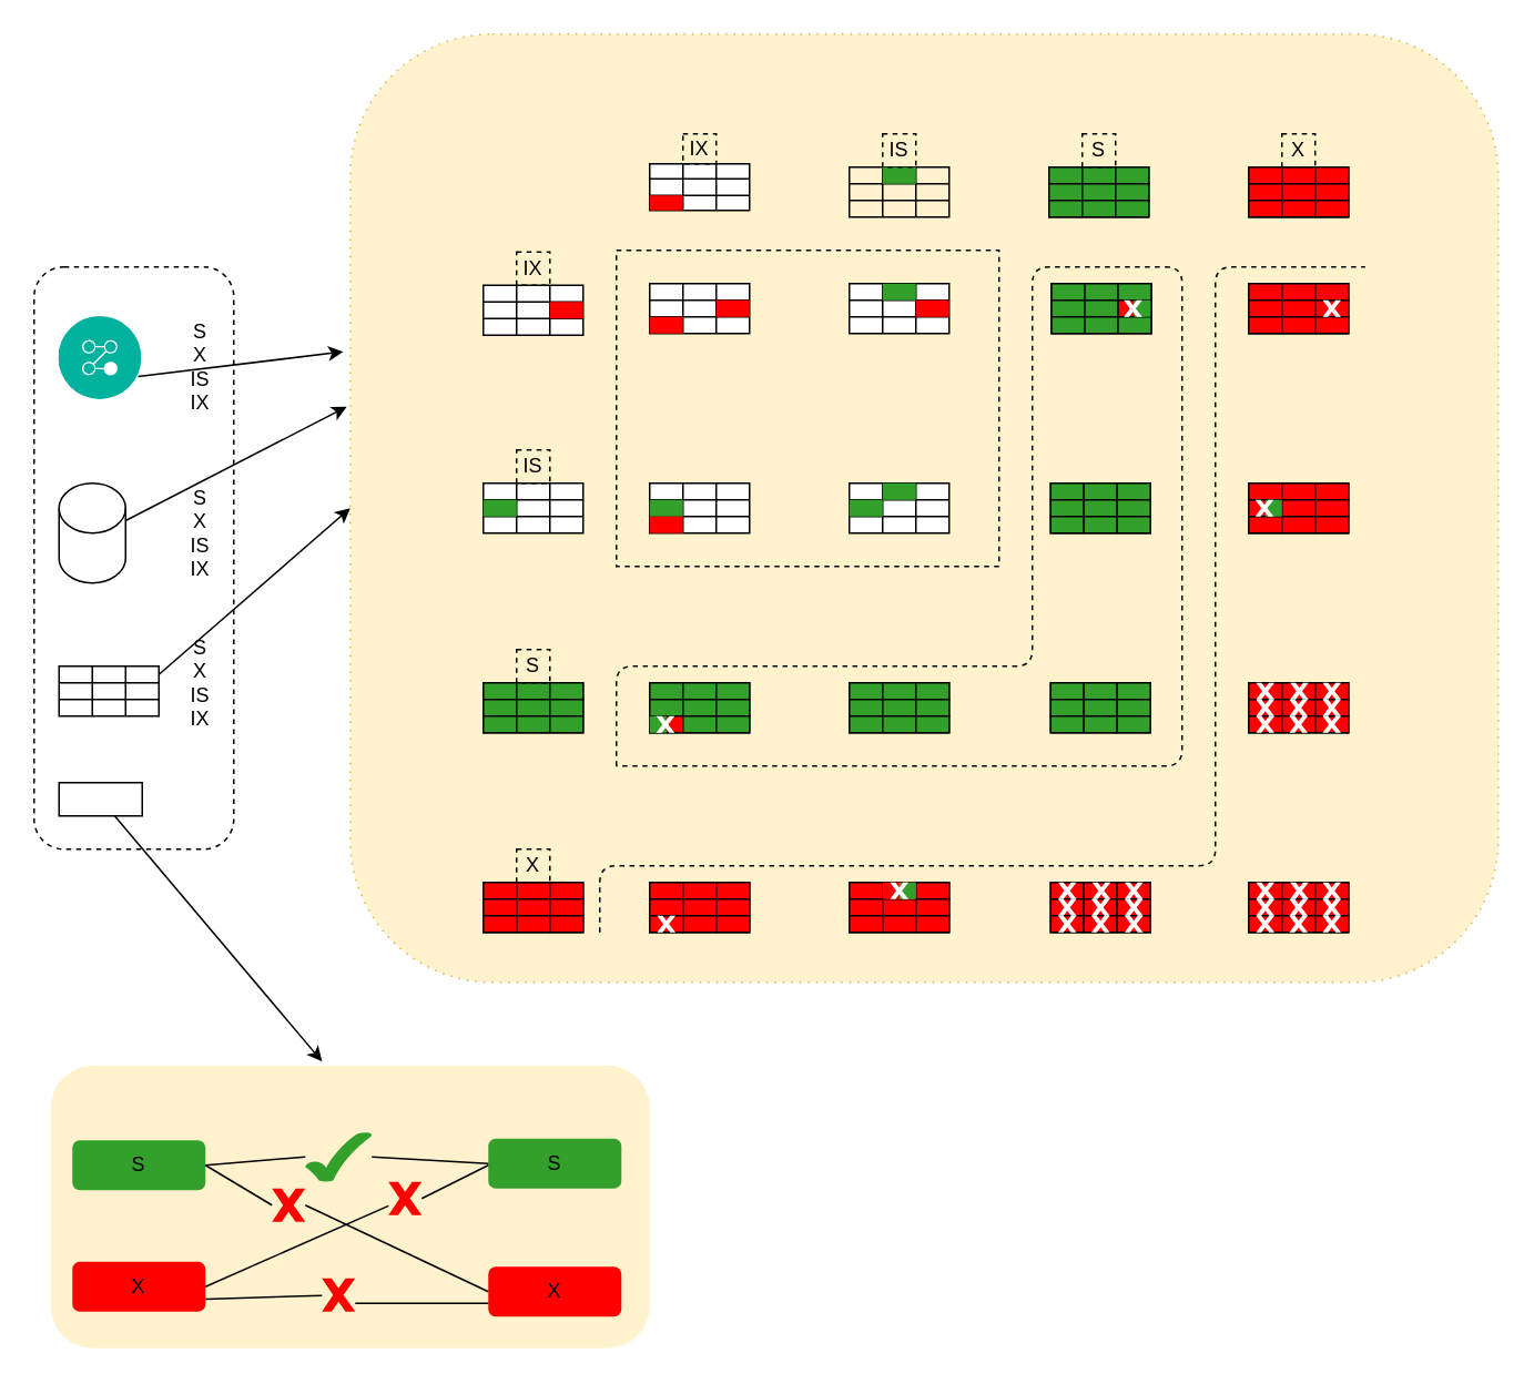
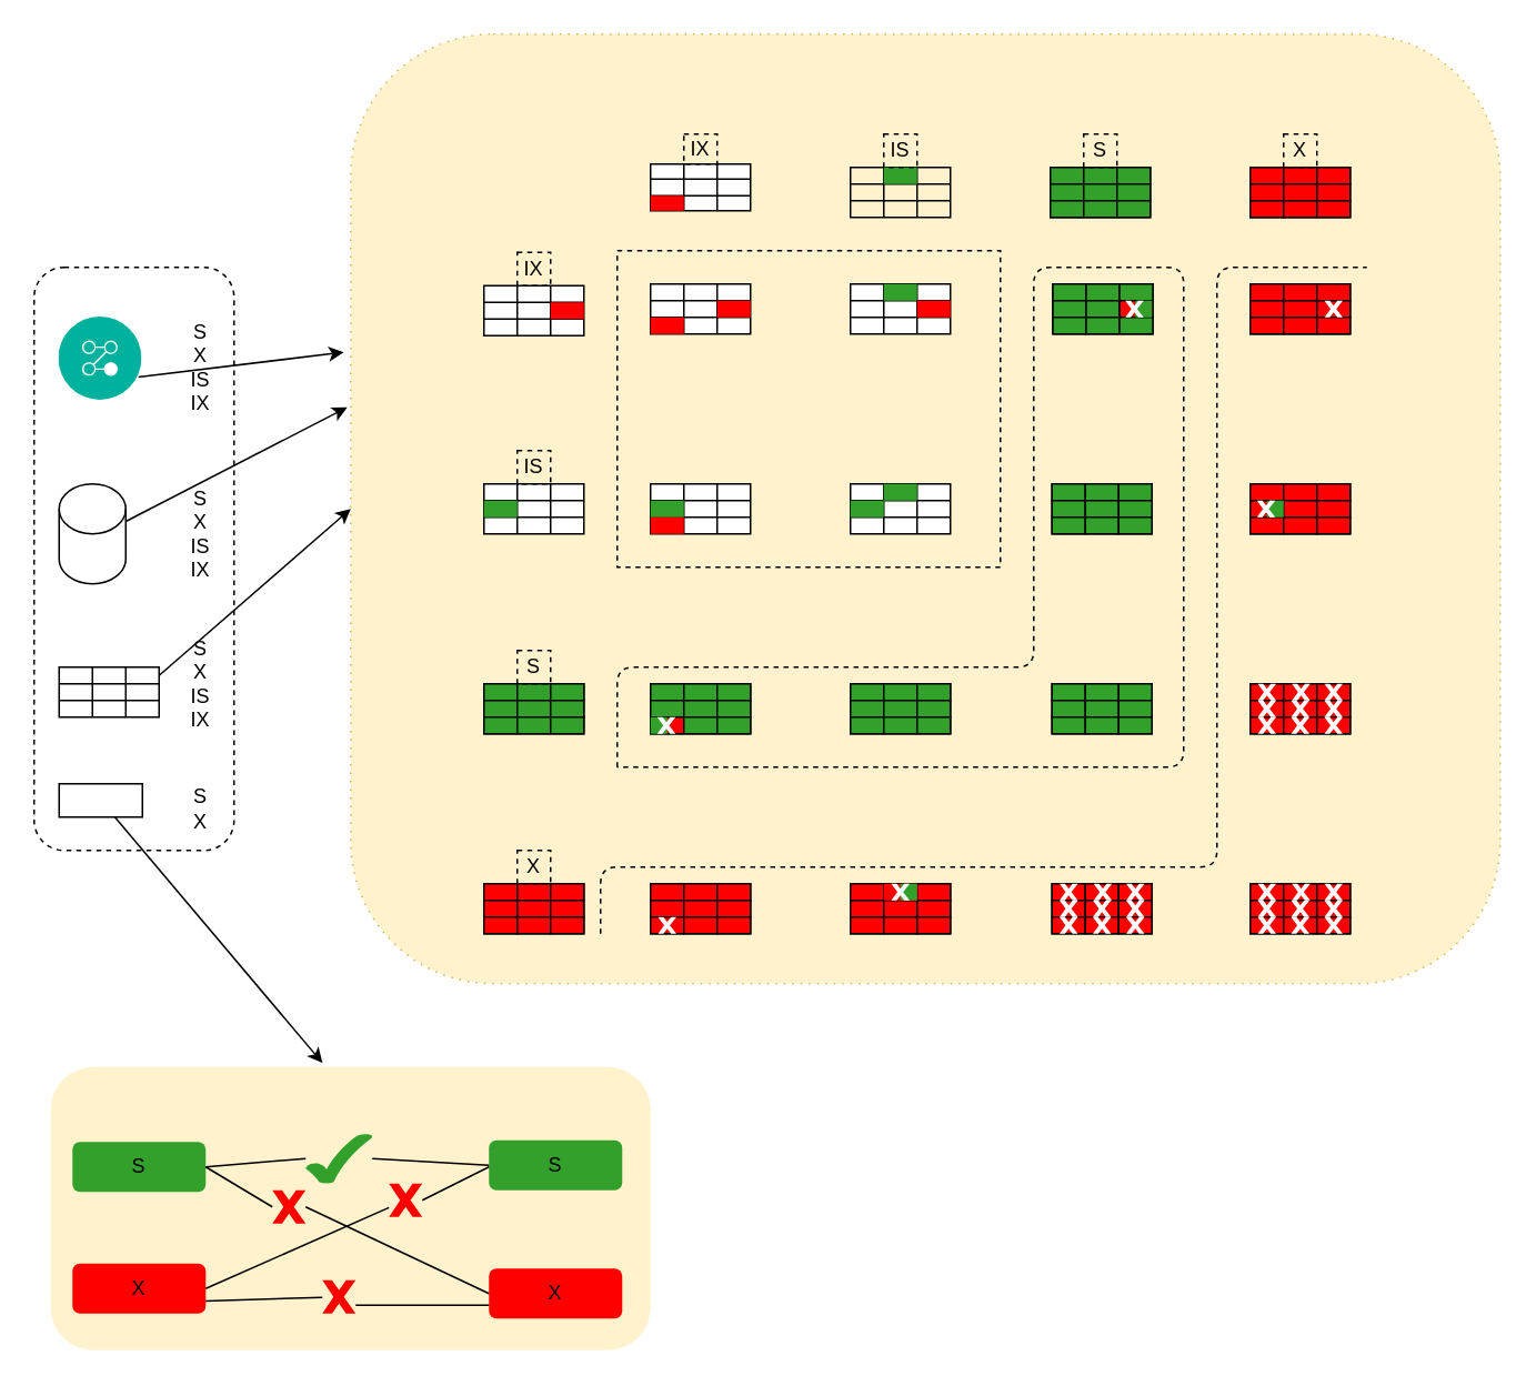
+ <mxCell id="224" value="S&lt;br&gt;X" style="text;html=1;strokeColor=none;fillColor=none;align=center;verticalAlign=middle;whiteSpace=wrap;rounded=0;" vertex="1" parent="208"><mxGeometry x="100" y="475" width="40" height="20" as="geometry" /></mxCell>
